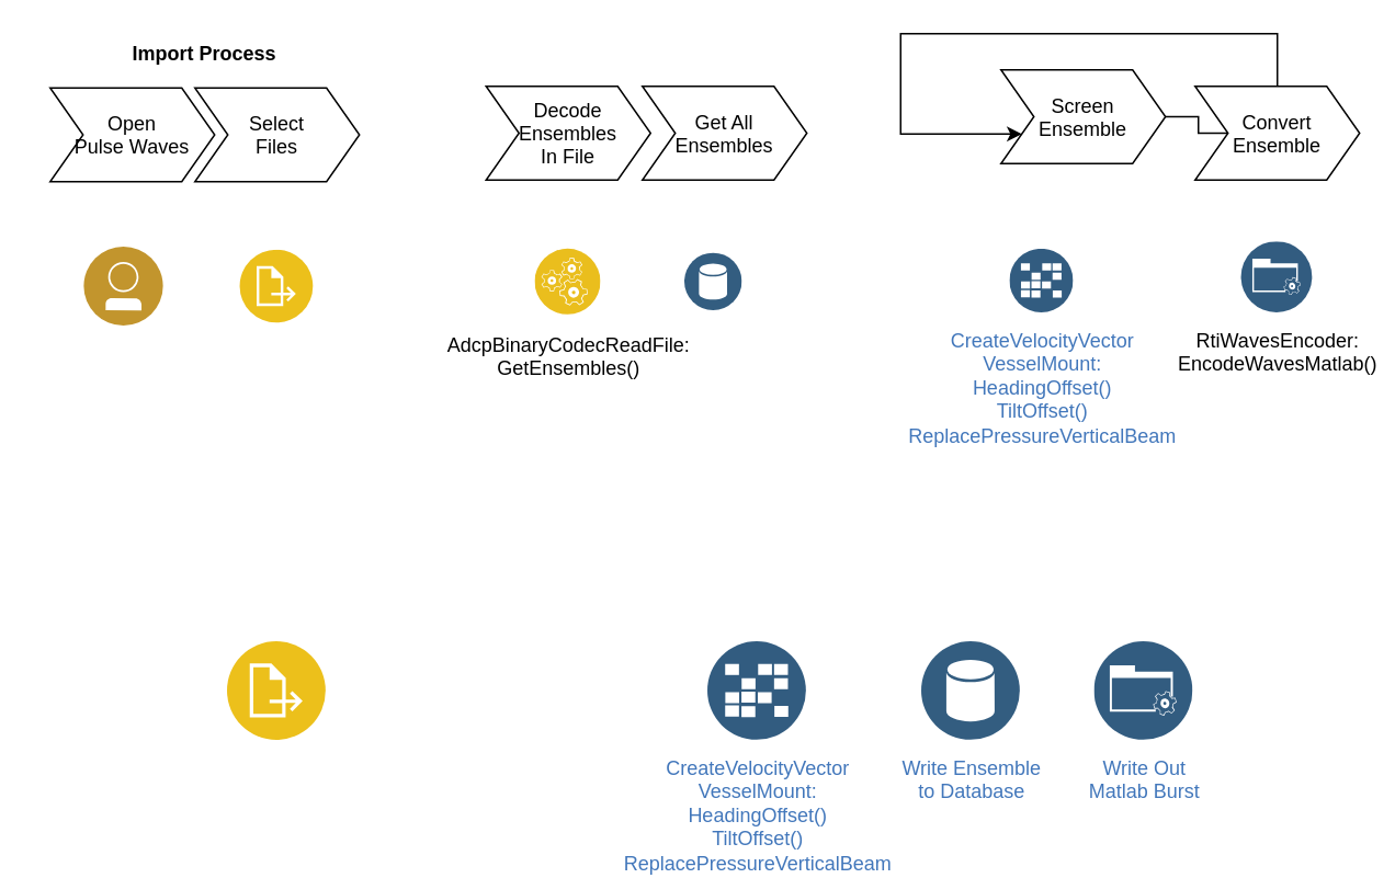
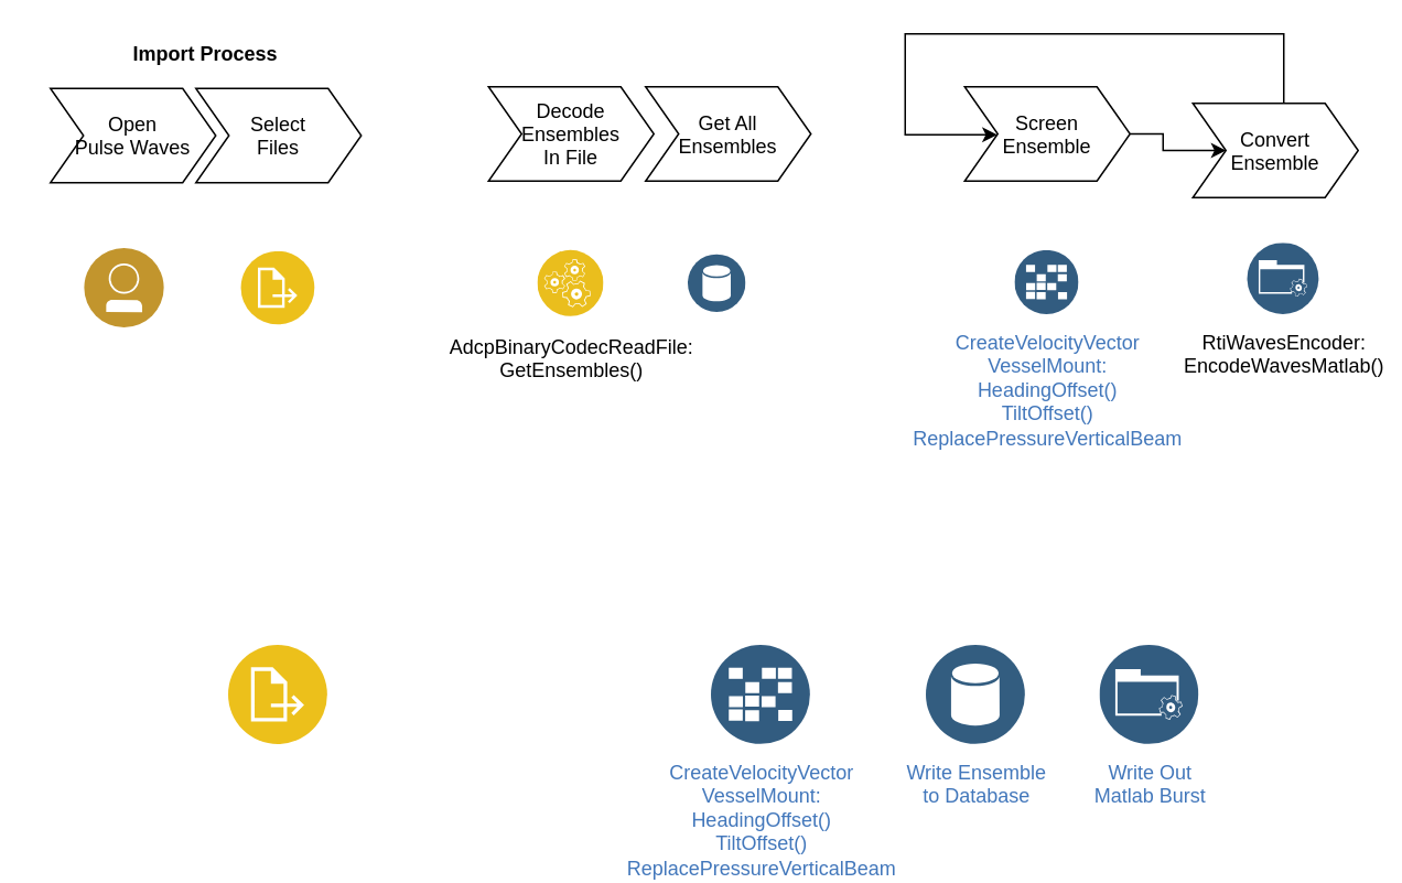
- <mxCell id="10" value="Screen&#10;Ensemble" style="shape=step;perimeter=stepPerimeter;fixedSize=1;points=[];" vertex="1" parent="1"><mxGeometry x="608" y="42" width="100" height="57" as="geometry" /></mxCell>
+ <mxCell id="10" value="Screen&#10;Ensemble" style="shape=step;perimeter=stepPerimeter;fixedSize=1;points=[];" vertex="1" parent="1"><mxGeometry x="583" y="52" width="100" height="57" as="geometry" /></mxCell>
- <mxCell id="14" value="Convert&#10;Ensemble" style="shape=step;perimeter=stepPerimeter;fixedSize=1;points=[];" vertex="1" parent="1"><mxGeometry x="726" y="52" width="100" height="57" as="geometry" /></mxCell>
+ <mxCell id="14" value="Convert&#10;Ensemble" style="shape=step;perimeter=stepPerimeter;fixedSize=1;points=[];" vertex="1" parent="1"><mxGeometry x="721" y="62" width="100" height="57" as="geometry" /></mxCell>
